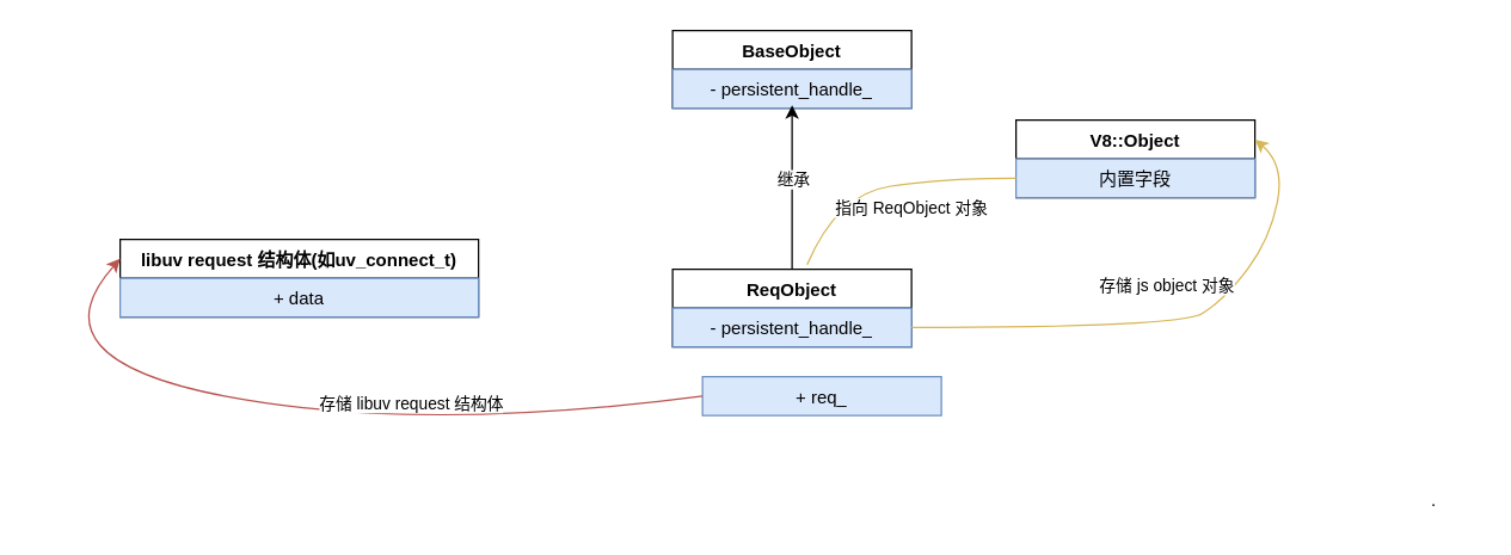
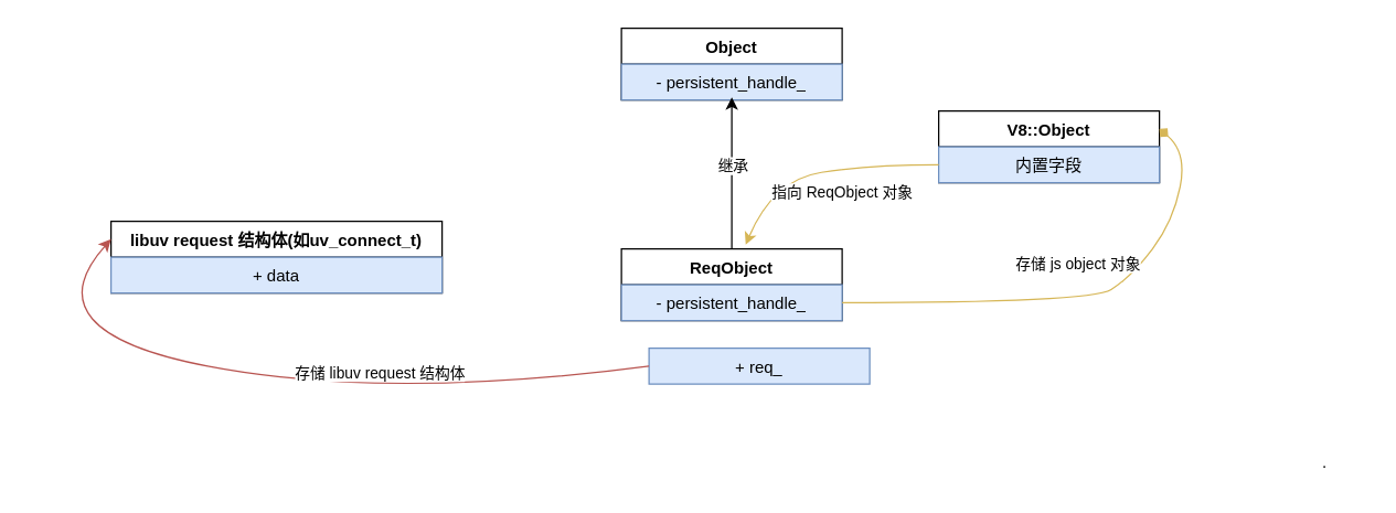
- <mxCell id="11" value="BaseObject" style="swimlane;fontStyle=1;align=center;verticalAlign=top;childLayout=stackLayout;horizontal=1;startSize=26;horizontalStack=0;resizeParent=1;resizeParentMax=0;resizeLast=0;collapsible=1;marginBottom=0;whiteSpace=wrap;html=1;" vertex="1" parent="1"><mxGeometry x="450" y="20" width="160" height="52" as="geometry" /></mxCell>
+ <mxCell id="11" value="Object" style="swimlane;fontStyle=1;align=center;verticalAlign=top;childLayout=stackLayout;horizontal=1;startSize=26;horizontalStack=0;resizeParent=1;resizeParentMax=0;resizeLast=0;collapsible=1;marginBottom=0;whiteSpace=wrap;html=1;" vertex="1" parent="1"><mxGeometry x="450" y="20" width="160" height="52" as="geometry" /></mxCell>
- <mxCell id="6" value="" style="curved=1;endArrow=classic;html=1;rounded=0;entryX=1;entryY=0.25;entryDx=0;entryDy=0;exitX=1;exitY=0.75;exitDx=0;exitDy=0;fillColor=#fff2cc;strokeColor=#d6b656;" edge="1" parent="1" source="2" target="4"><mxGeometry width="50" height="50" relative="1" as="geometry"><mxPoint x="610" y="340" as="sourcePoint" /><mxPoint x="660" y="290" as="targetPoint" /><Array as="points"><mxPoint x="790" y="219" /><mxPoint x="820" y="200" /><mxPoint x="850" y="160" /><mxPoint x="860" y="110" /></Array></mxGeometry></mxCell>
+ <mxCell id="6" value="" style="curved=1;endArrow=diamond;html=1;rounded=0;entryX=1;entryY=0.25;entryDx=0;entryDy=0;exitX=1;exitY=0.75;exitDx=0;exitDy=0;fillColor=#fff2cc;strokeColor=#d6b656;" edge="1" parent="1" source="2" target="4"><mxGeometry width="50" height="50" relative="1" as="geometry"><mxPoint x="610" y="340" as="sourcePoint" /><mxPoint x="660" y="290" as="targetPoint" /><Array as="points"><mxPoint x="790" y="219" /><mxPoint x="820" y="200" /><mxPoint x="850" y="160" /><mxPoint x="860" y="110" /></Array></mxGeometry></mxCell>
- <mxCell id="8" value="" style="curved=1;endArrow=none;html=1;rounded=0;exitX=0;exitY=0.5;exitDx=0;exitDy=0;entryX=0.563;entryY=-0.058;entryDx=0;entryDy=0;entryPerimeter=0;fillColor=#fff2cc;strokeColor=#d6b656;" edge="1" parent="1" source="5" target="2"><mxGeometry width="50" height="50" relative="1" as="geometry"><mxPoint x="570" y="150" as="sourcePoint" /><mxPoint x="540" y="170" as="targetPoint" /><Array as="points"><mxPoint x="630" y="119" /><mxPoint x="560" y="130" /></Array></mxGeometry></mxCell>
+ <mxCell id="8" value="" style="curved=1;endArrow=classic;html=1;rounded=0;exitX=0;exitY=0.5;exitDx=0;exitDy=0;entryX=0.563;entryY=-0.058;entryDx=0;entryDy=0;entryPerimeter=0;fillColor=#fff2cc;strokeColor=#d6b656;" edge="1" parent="1" source="5" target="2"><mxGeometry width="50" height="50" relative="1" as="geometry"><mxPoint x="570" y="150" as="sourcePoint" /><mxPoint x="540" y="170" as="targetPoint" /><Array as="points"><mxPoint x="630" y="119" /><mxPoint x="560" y="130" /></Array></mxGeometry></mxCell>
